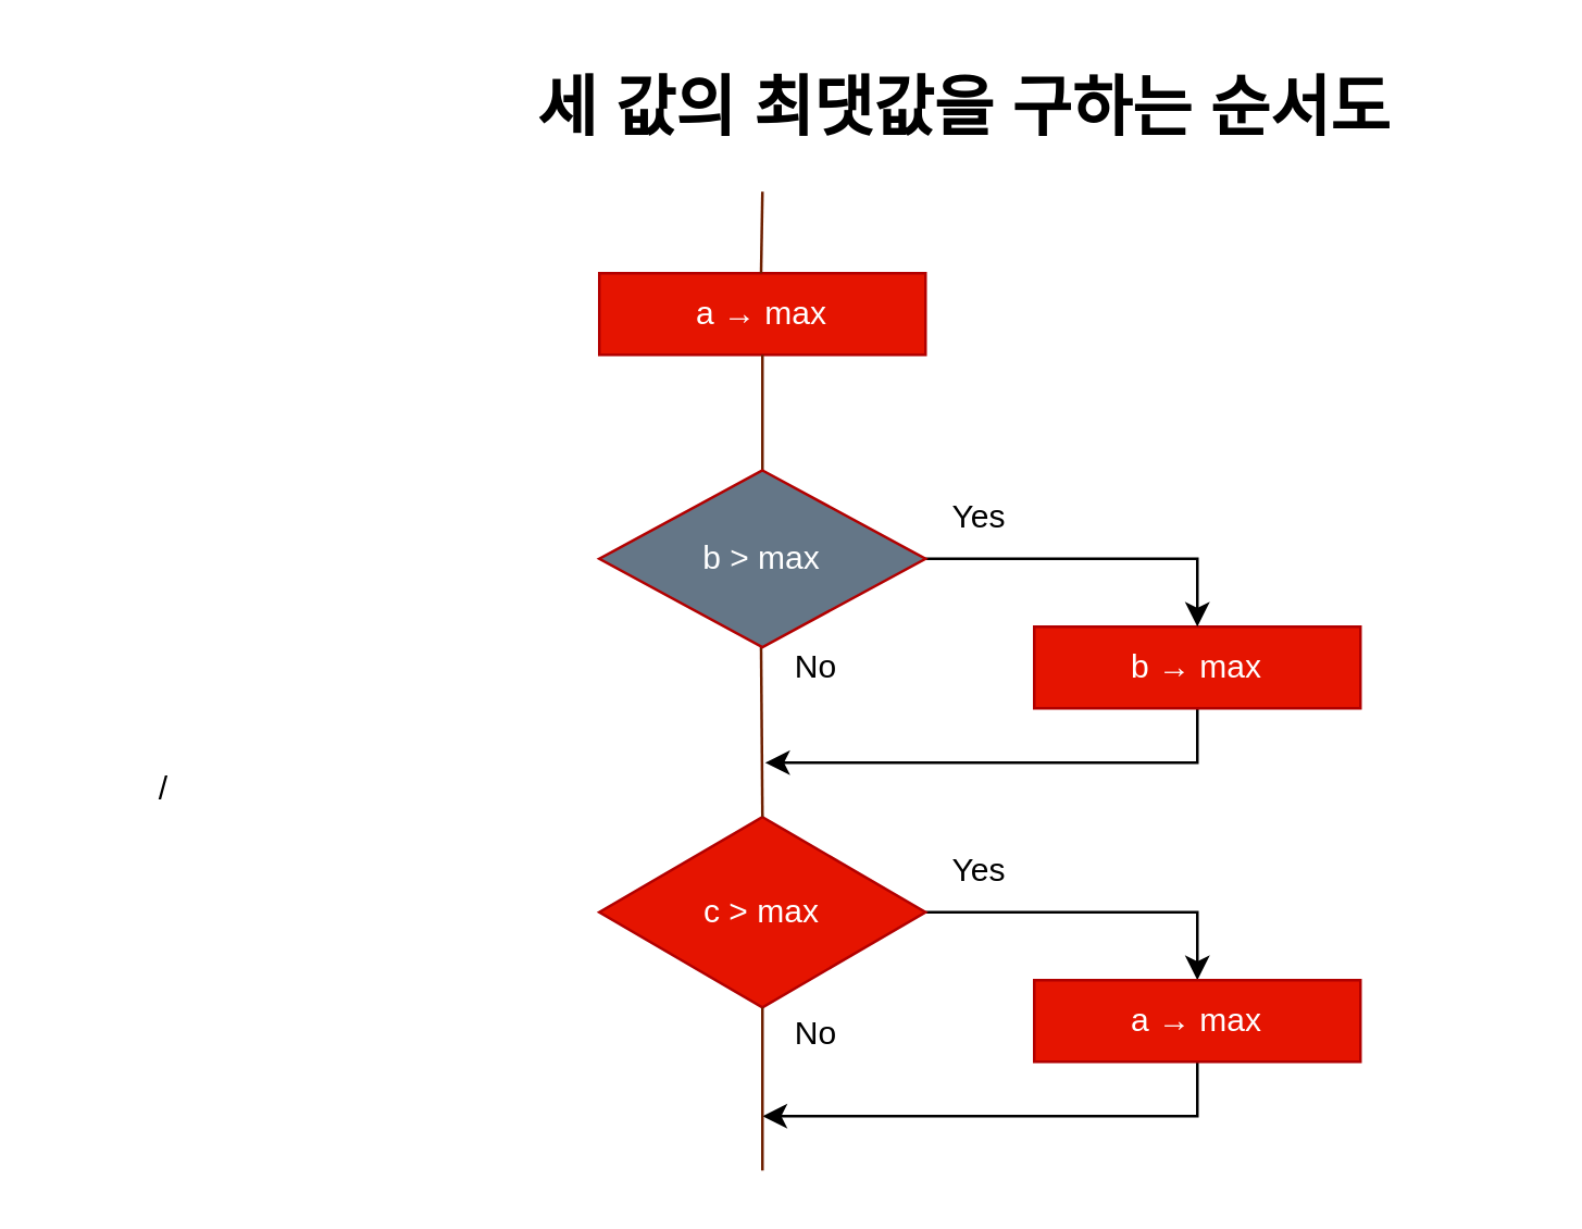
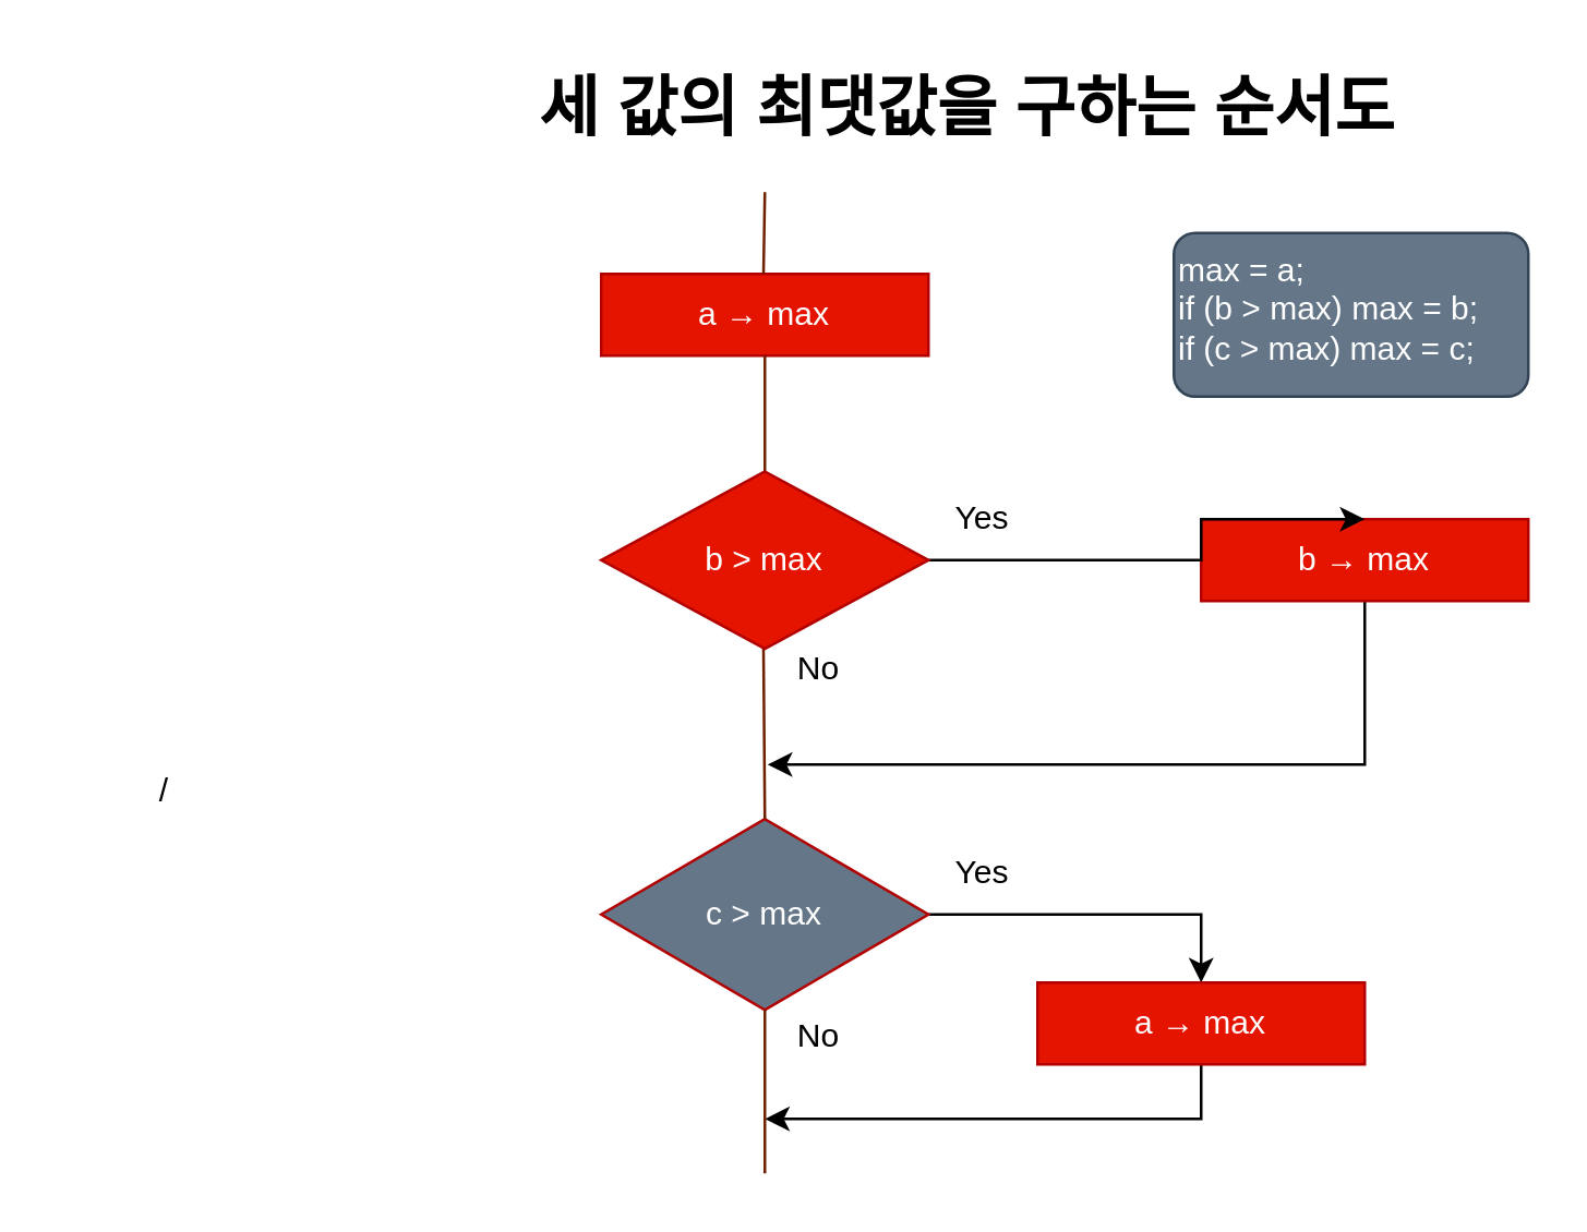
+ <mxCell id="21" value="max = a;&lt;div&gt;if (b &amp;gt; max) max = b;&lt;/div&gt;&lt;div&gt;if (c &amp;gt; max) max = c;&lt;/div&gt;" style="text;html=1;align=left;verticalAlign=top;whiteSpace=wrap;rounded=1;fillColor=#647687;fontColor=#ffffff;strokeColor=#314354;arcSize=13;" vertex="1" parent="1"><mxGeometry x="430" y="85" width="130" height="60" as="geometry" /></mxCell>
- <mxCell id="13" value="b &amp;gt; max" style="rhombus;whiteSpace=wrap;html=1;fillColor=#647687;fontColor=#ffffff;strokeColor=#B20000;" vertex="1" parent="1"><mxGeometry x="220" y="172.5" width="120" height="65" as="geometry" /></mxCell>
+ <mxCell id="13" value="b &amp;gt; max" style="rhombus;whiteSpace=wrap;html=1;fillColor=#e51400;fontColor=#ffffff;strokeColor=#B20000;" vertex="1" parent="1"><mxGeometry x="220" y="172.5" width="120" height="65" as="geometry" /></mxCell>
- <mxCell id="7" value="b → max" style="rounded=0;whiteSpace=wrap;html=1;fillColor=#e51400;strokeColor=#B20000;fontColor=#ffffff;fontFamily=Helvetica;" vertex="1" parent="1"><mxGeometry x="380" y="230" width="120" height="30" as="geometry" /></mxCell>
+ <mxCell id="7" value="b → max" style="rounded=0;whiteSpace=wrap;html=1;fillColor=#e51400;strokeColor=#B20000;fontColor=#ffffff;fontFamily=Helvetica;" vertex="1" parent="1"><mxGeometry x="440" y="190" width="120" height="30" as="geometry" /></mxCell>
- <mxCell id="5" value="c&lt;span style=&quot;background-color: initial;&quot;&gt;&amp;nbsp;&amp;gt; max&lt;/span&gt;" style="rhombus;whiteSpace=wrap;html=1;fillColor=#e51400;fontColor=#ffffff;strokeColor=#B20000;" vertex="1" parent="1"><mxGeometry x="220" y="300" width="120" height="70" as="geometry" /></mxCell>
+ <mxCell id="5" value="c&lt;span style=&quot;background-color: initial;&quot;&gt;&amp;nbsp;&amp;gt; max&lt;/span&gt;" style="rhombus;whiteSpace=wrap;html=1;fillColor=#647687;fontColor=#ffffff;strokeColor=#B20000;" vertex="1" parent="1"><mxGeometry x="220" y="300" width="120" height="70" as="geometry" /></mxCell>
